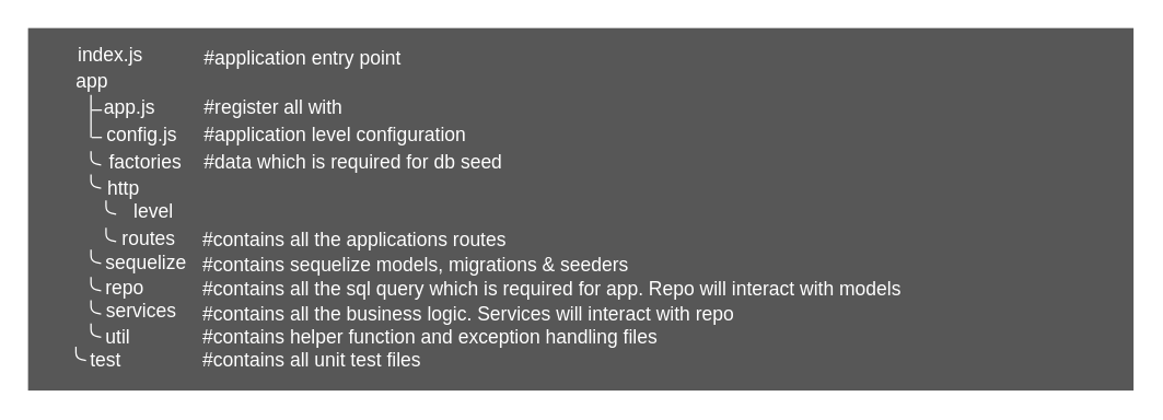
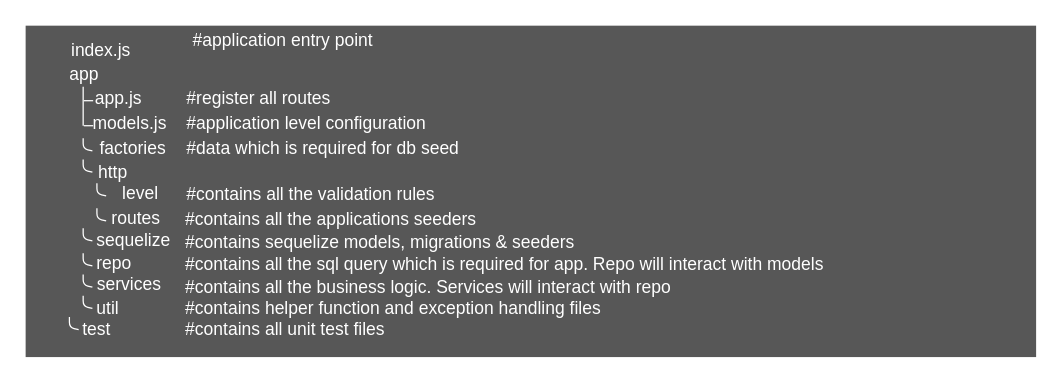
- <mxCell id="27" value="&lt;div style=&quot;font-size: 14px;&quot; align=&quot;left&quot;&gt;#application entry point&lt;br style=&quot;font-size: 14px;&quot;&gt;&lt;/div&gt;" style="text;html=1;strokeColor=none;fillColor=none;align=left;verticalAlign=middle;whiteSpace=wrap;rounded=0;fontSize=14;fontColor=#FFFFFF;" parent="1" vertex="1"><mxGeometry x="147" y="32" width="190" height="20" as="geometry" /></mxCell>
+ <mxCell id="27" value="&lt;div style=&quot;font-size: 14px;&quot; align=&quot;left&quot;&gt;#application entry point&lt;br style=&quot;font-size: 14px;&quot;&gt;&lt;/div&gt;" style="text;html=1;strokeColor=none;fillColor=none;align=left;verticalAlign=middle;whiteSpace=wrap;rounded=0;fontSize=14;fontColor=#FFFFFF;" parent="1" vertex="1"><mxGeometry x="152" y="22" width="190" height="20" as="geometry" /></mxCell>
- <mxCell id="28" value="&lt;div style=&quot;font-size: 14px;&quot; align=&quot;left&quot;&gt;#register all with&lt;br style=&quot;font-size: 14px;&quot;&gt;&lt;/div&gt;" style="text;html=1;strokeColor=none;fillColor=none;align=left;verticalAlign=middle;whiteSpace=wrap;rounded=0;fontSize=14;fontColor=#FFFFFF;" parent="1" vertex="1"><mxGeometry x="147" y="68" width="190" height="20" as="geometry" /></mxCell>
+ <mxCell id="28" value="&lt;div style=&quot;font-size: 14px;&quot; align=&quot;left&quot;&gt;#register all routes&lt;br style=&quot;font-size: 14px;&quot;&gt;&lt;/div&gt;" style="text;html=1;strokeColor=none;fillColor=none;align=left;verticalAlign=middle;whiteSpace=wrap;rounded=0;fontSize=14;fontColor=#FFFFFF;" parent="1" vertex="1"><mxGeometry x="147" y="68" width="190" height="20" as="geometry" /></mxCell>
- <mxCell id="10" value="&lt;font style=&quot;font-size: 14px;&quot; color=&quot;#FFFFFF&quot;&gt;config.js&lt;/font&gt;" style="text;html=1;strokeColor=none;fillColor=none;align=center;verticalAlign=middle;whiteSpace=wrap;rounded=0;fontSize=14;" parent="1" vertex="1"><mxGeometry x="77" y="88" width="53" height="20" as="geometry" /></mxCell>
+ <mxCell id="10" value="&lt;font style=&quot;font-size: 14px;&quot; color=&quot;#FFFFFF&quot;&gt;models.js&lt;/font&gt;" style="text;html=1;strokeColor=none;fillColor=none;align=center;verticalAlign=middle;whiteSpace=wrap;rounded=0;fontSize=14;" parent="1" vertex="1"><mxGeometry x="77" y="88" width="53" height="20" as="geometry" /></mxCell>
+ <mxCell id="31" value="#contains all the validation rules" style="text;html=1;strokeColor=none;fillColor=none;align=left;verticalAlign=middle;whiteSpace=wrap;rounded=0;fontSize=14;fontColor=#FFFFFF;" parent="1" vertex="1"><mxGeometry x="147" y="145" width="375" height="20" as="geometry" /></mxCell>
- <mxCell id="32" value="#contains all the applications routes" style="text;html=1;strokeColor=none;fillColor=none;align=left;verticalAlign=middle;whiteSpace=wrap;rounded=0;fontSize=14;fontColor=#FFFFFF;" parent="1" vertex="1"><mxGeometry x="146" y="165" width="378" height="20" as="geometry" /></mxCell>
+ <mxCell id="32" value="#contains all the applications seeders" style="text;html=1;strokeColor=none;fillColor=none;align=left;verticalAlign=middle;whiteSpace=wrap;rounded=0;fontSize=14;fontColor=#FFFFFF;" parent="1" vertex="1"><mxGeometry x="146" y="165" width="378" height="20" as="geometry" /></mxCell>
